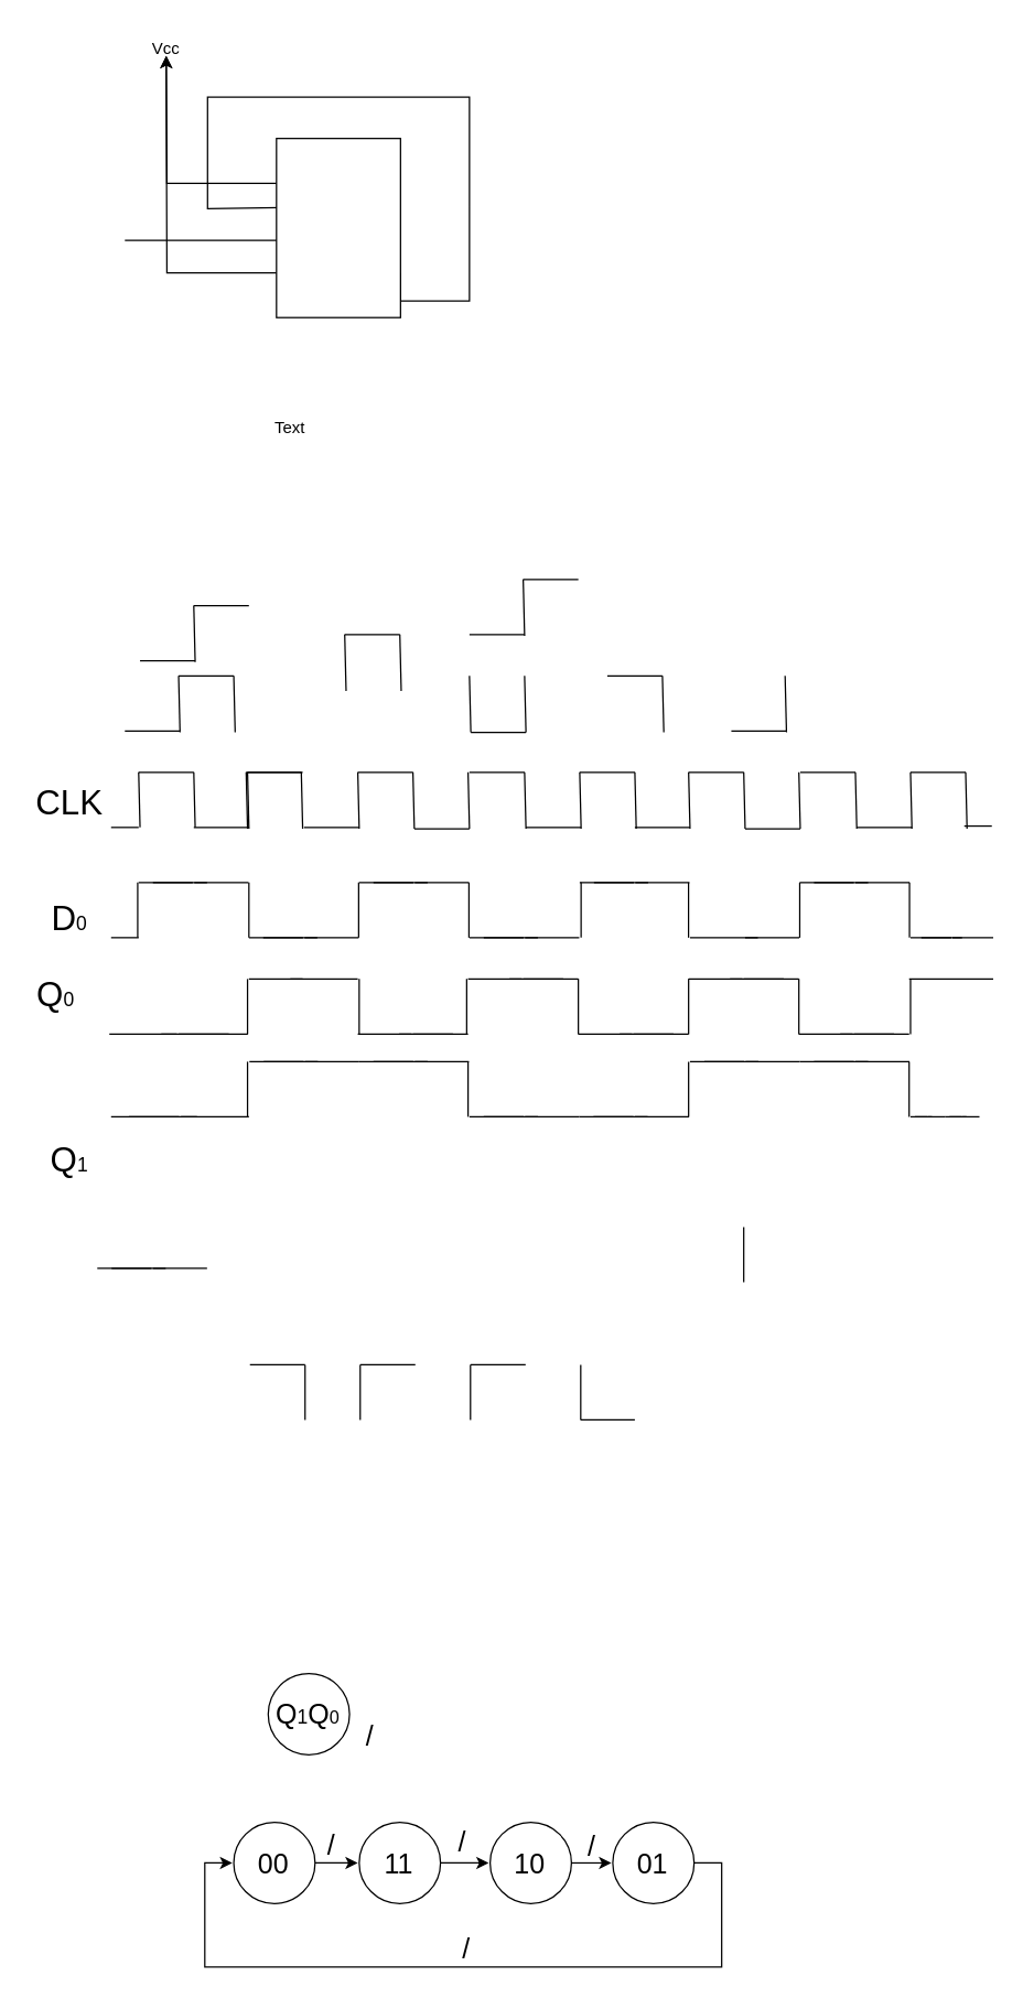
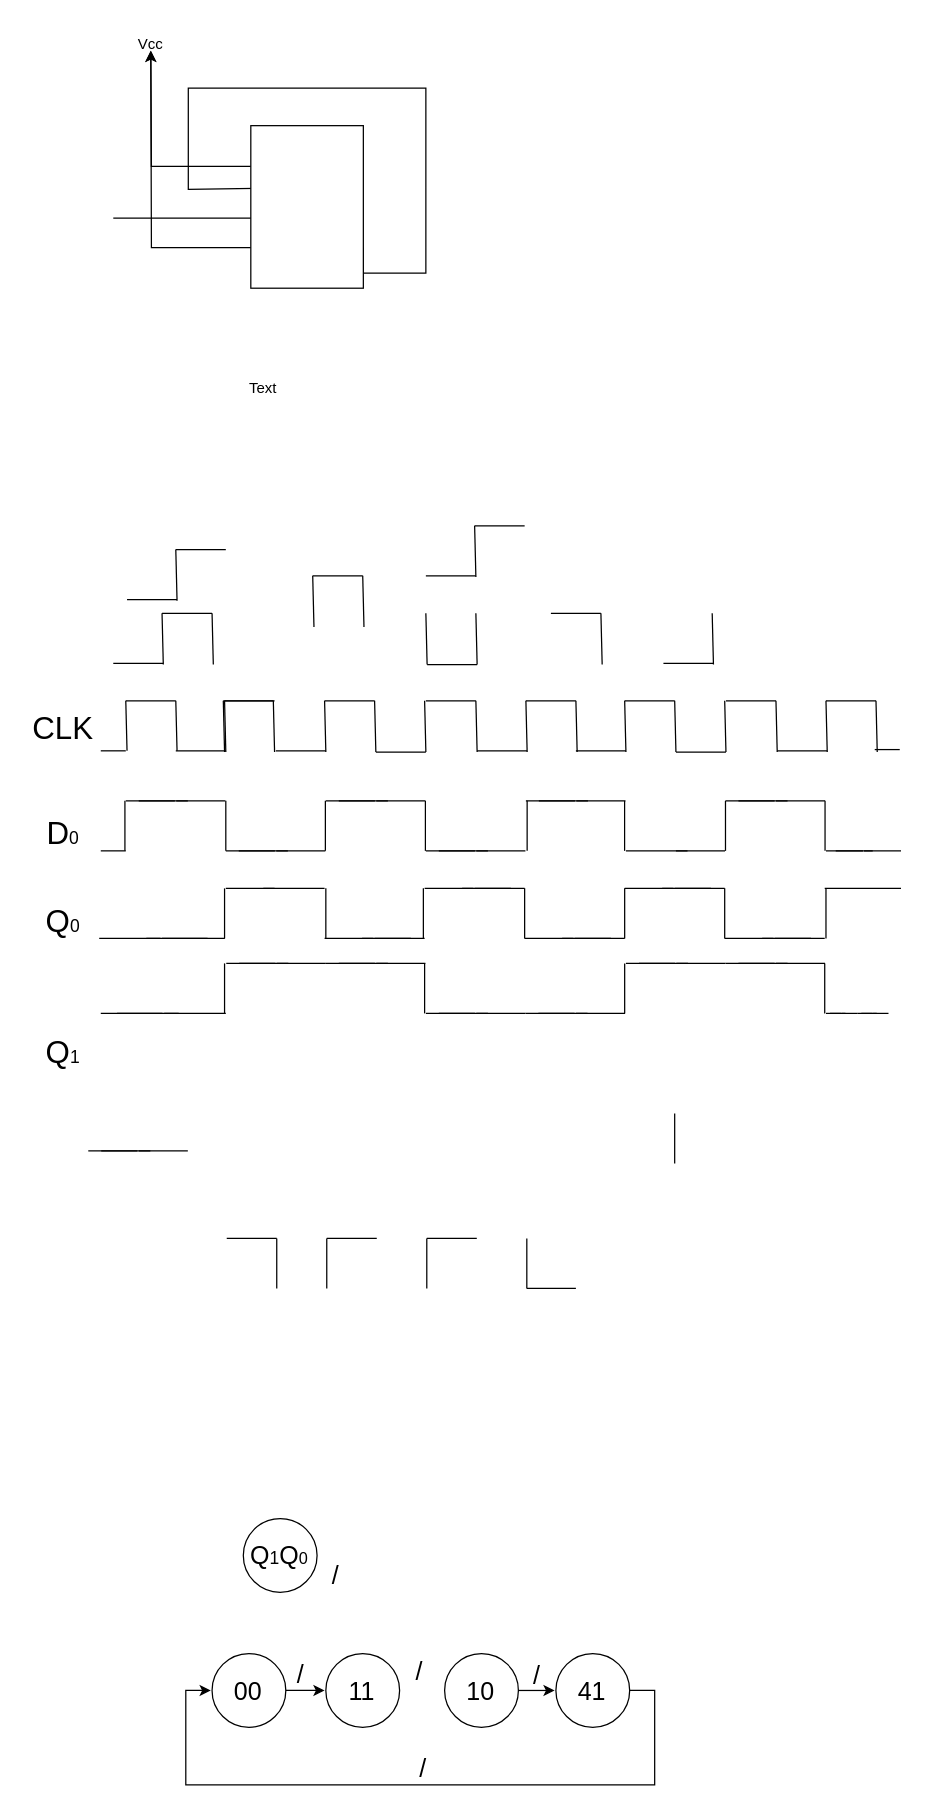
- <mxCell id="214" value="&lt;font style=&quot;font-size: 25px;&quot;&gt;Q&lt;/font&gt;&lt;font style=&quot;font-size: 14px;&quot;&gt;0&lt;/font&gt;" style="text;html=1;strokeColor=none;fillColor=none;align=center;verticalAlign=middle;whiteSpace=wrap;rounded=0;" vertex="1" parent="1"><mxGeometry x="10" y="705" width="60" height="30" as="geometry" /></mxCell>
+ <mxCell id="214" value="&lt;font style=&quot;font-size: 25px;&quot;&gt;Q&lt;/font&gt;&lt;font style=&quot;font-size: 14px;&quot;&gt;0&lt;/font&gt;" style="text;html=1;strokeColor=none;fillColor=none;align=center;verticalAlign=middle;whiteSpace=wrap;rounded=0;" vertex="1" parent="1"><mxGeometry y="720" width="60" height="30" as="geometry" x="20" /></mxCell>
- <mxCell id="222" style="edgeStyle=orthogonalEdgeStyle;rounded=0;orthogonalLoop=1;jettySize=auto;html=1;exitX=1;exitY=0.5;exitDx=0;exitDy=0;" edge="1" parent="1" source="223" target="226"><mxGeometry relative="1" as="geometry" /></mxCell>
- <mxCell id="229" value="&lt;span style=&quot;font-size: 20px;&quot;&gt;01&lt;/span&gt;" style="text;html=1;strokeColor=none;fillColor=none;align=center;verticalAlign=middle;whiteSpace=wrap;rounded=0;" vertex="1" parent="1"><mxGeometry x="443" y="1336.5" width="60" height="30" as="geometry" /></mxCell>
+ <mxCell id="229" value="&lt;span style=&quot;font-size: 20px;&quot;&gt;41&lt;/span&gt;" style="text;html=1;strokeColor=none;fillColor=none;align=center;verticalAlign=middle;whiteSpace=wrap;rounded=0;" vertex="1" parent="1"><mxGeometry x="443" y="1336.5" width="60" height="30" as="geometry" /></mxCell>
